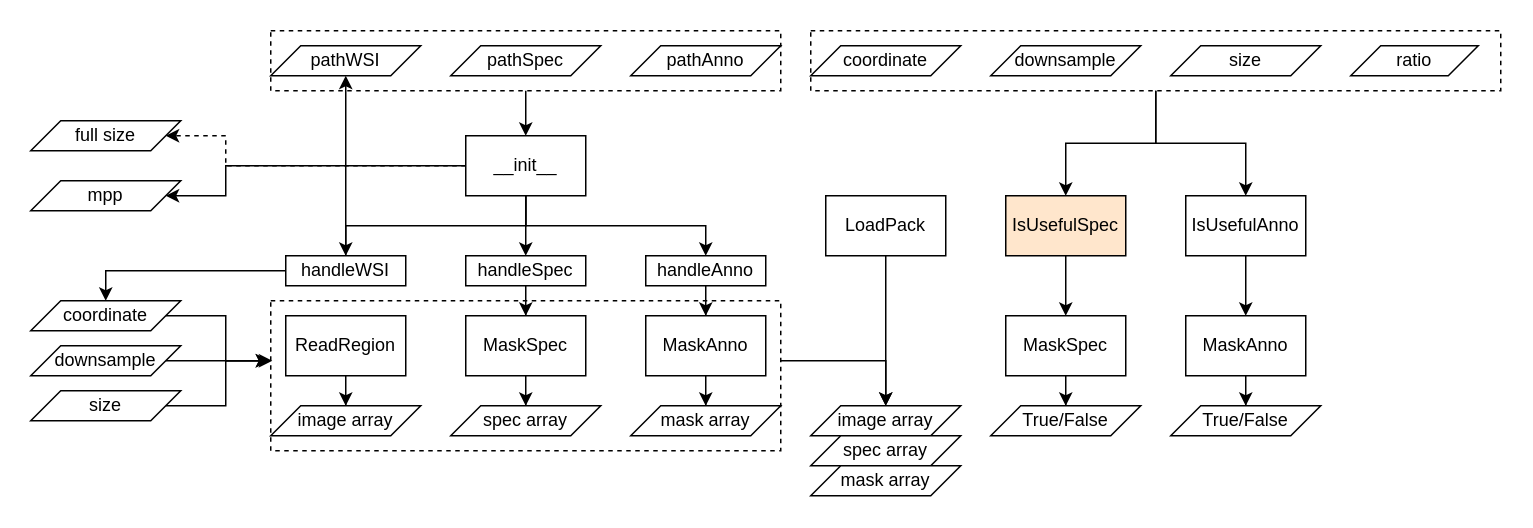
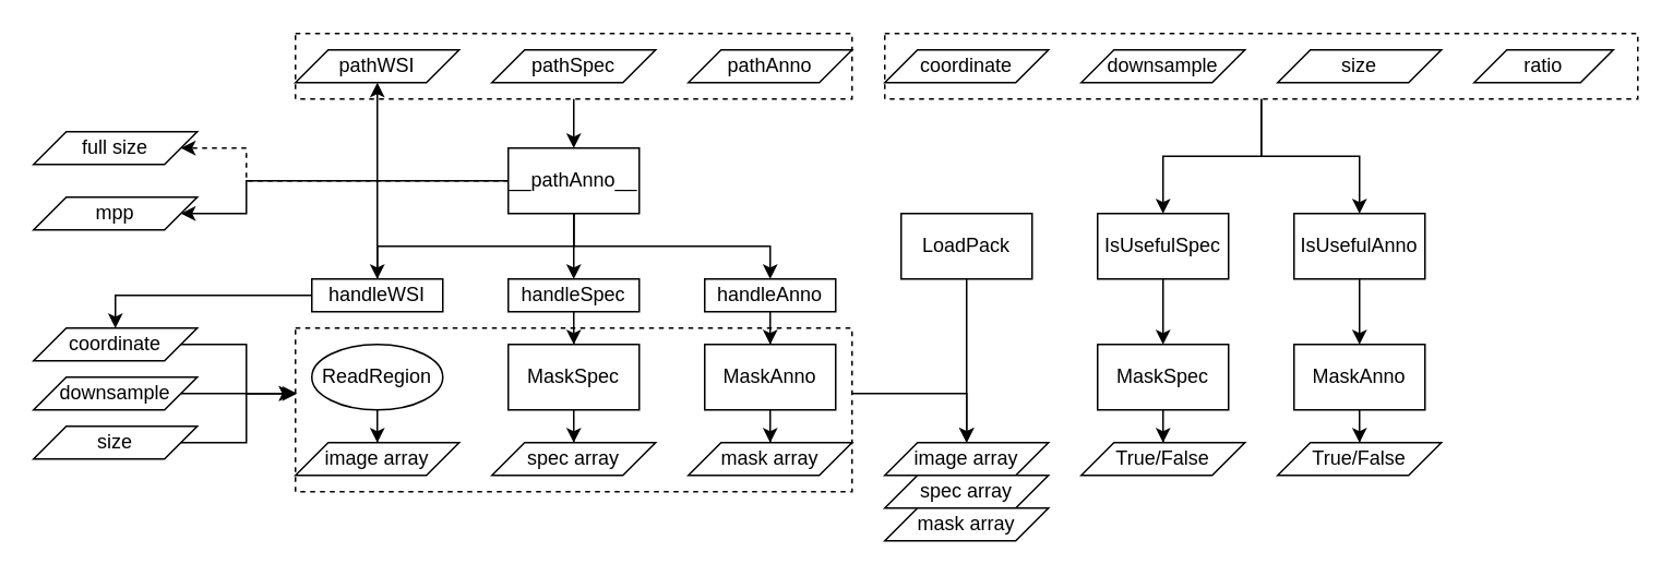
- <mxCell id="12" value="__init__" style="rounded=0;whiteSpace=wrap;html=1;" parent="1" vertex="1"><mxGeometry x="310" y="90" width="80" height="40" as="geometry" /></mxCell>
+ <mxCell id="12" value="__pathAnno__" style="rounded=0;whiteSpace=wrap;html=1;" parent="1" vertex="1"><mxGeometry x="310" y="90" width="80" height="40" as="geometry" /></mxCell>
- <mxCell id="22" value="IsUsefulSpec" style="rounded=0;whiteSpace=wrap;html=1;fillColor=#ffe6cc;" parent="1" vertex="1"><mxGeometry x="670" y="130" width="80" height="40" as="geometry" /></mxCell>
+ <mxCell id="22" value="IsUsefulSpec" style="rounded=0;whiteSpace=wrap;html=1;" parent="1" vertex="1"><mxGeometry x="670" y="130" width="80" height="40" as="geometry" /></mxCell>
- <mxCell id="14" value="ReadRegion" style="rounded=0;whiteSpace=wrap;html=1;" parent="1" vertex="1"><mxGeometry x="190" y="210" width="80" height="40" as="geometry" /></mxCell>
+ <mxCell id="14" value="ReadRegion" style="ellipse;whiteSpace=wrap;html=1;" parent="1" vertex="1"><mxGeometry x="190" y="210" width="80" height="40" as="geometry" /></mxCell>
